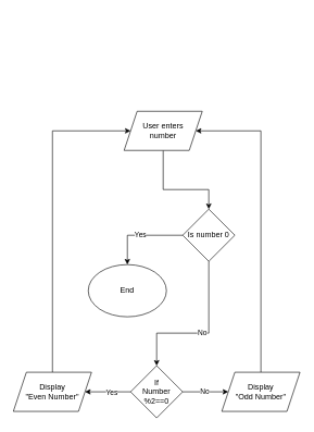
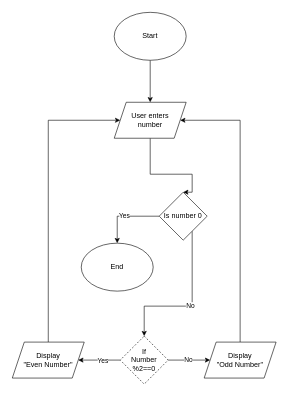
+ <mxCell id="3" value="Start" style="ellipse;whiteSpace=wrap;html=1;" parent="1" vertex="1"><mxGeometry x="190" y="20" width="120" height="80" as="geometry" /></mxCell>
+ <mxCell id="2" value="" style="edgeStyle=orthogonalEdgeStyle;rounded=0;orthogonalLoop=1;jettySize=auto;html=1;" parent="1" source="3" target="6" edge="1"><mxGeometry relative="1" as="geometry" /></mxCell>
- <mxCell id="18" value="Is number 0" style="rhombus;whiteSpace=wrap;html=1;" parent="1" vertex="1"><mxGeometry x="280" y="320" width="80" height="80" as="geometry" /></mxCell>
+ <mxCell id="18" value="Is number 0" style="rhombus;whiteSpace=wrap;html=1;" parent="1" vertex="1"><mxGeometry x="265" y="320" width="80" height="80" as="geometry" /></mxCell>
- <mxCell id="11" value="If&lt;div&gt;Number %2==0&lt;/div&gt;" style="rhombus;whiteSpace=wrap;html=1;" parent="1" vertex="1"><mxGeometry x="200" y="560" width="80" height="80" as="geometry" /></mxCell>
+ <mxCell id="11" value="If&lt;div&gt;Number %2==0&lt;/div&gt;" style="rhombus;whiteSpace=wrap;html=1;dashed=1;" parent="1" vertex="1"><mxGeometry x="200" y="560" width="80" height="80" as="geometry" /></mxCell>
